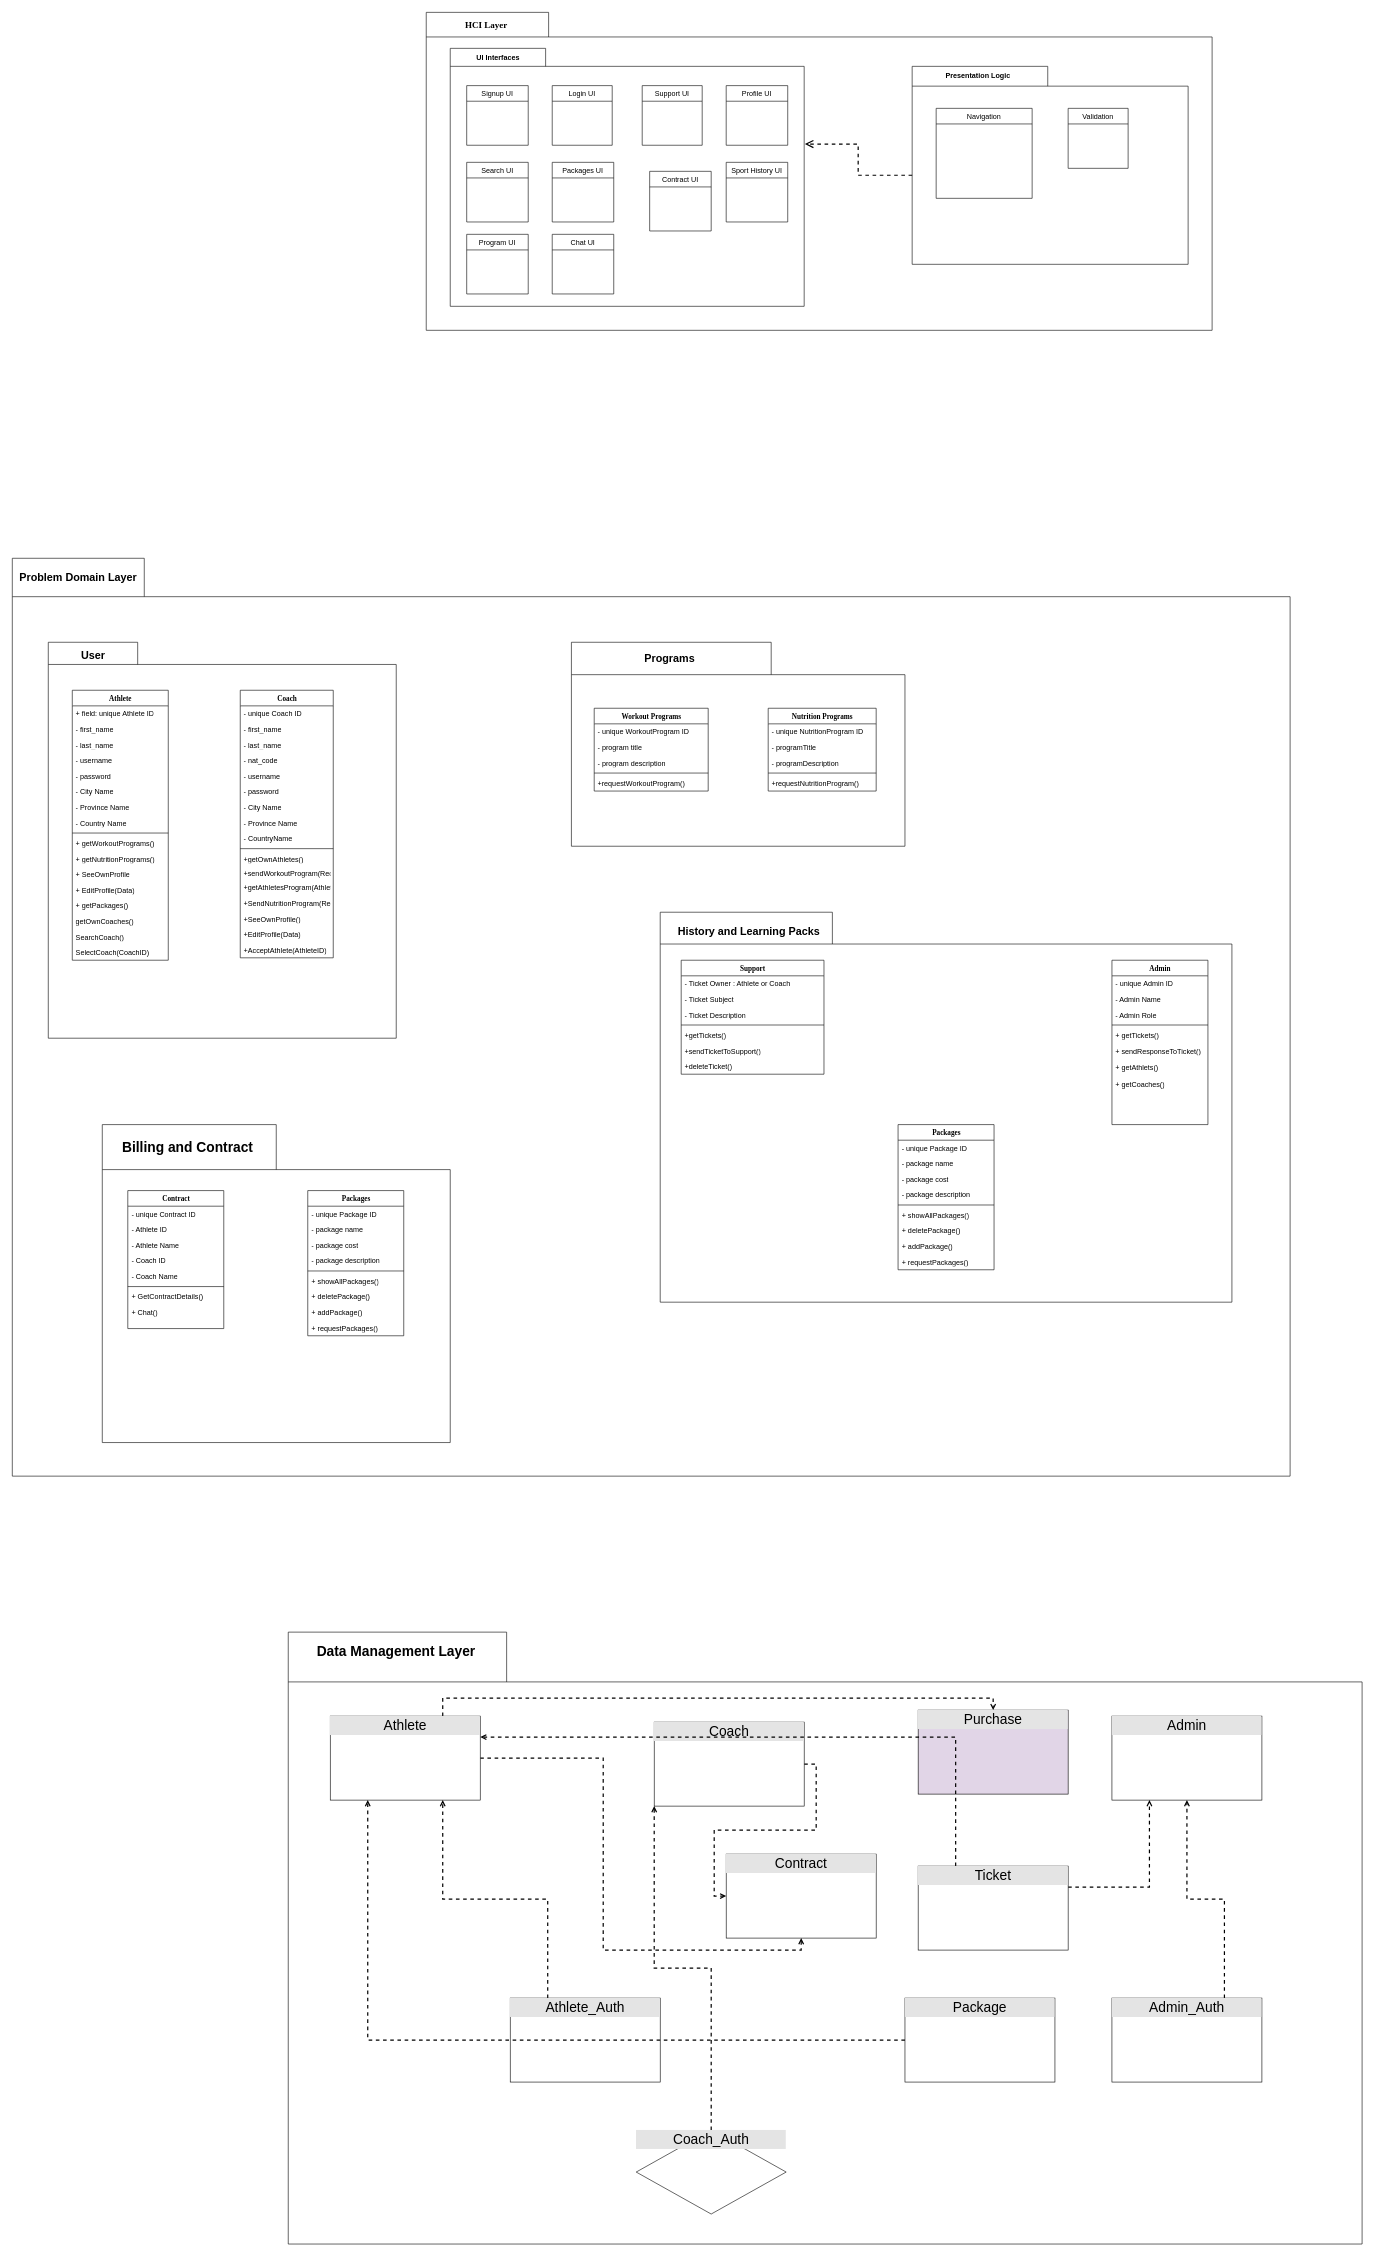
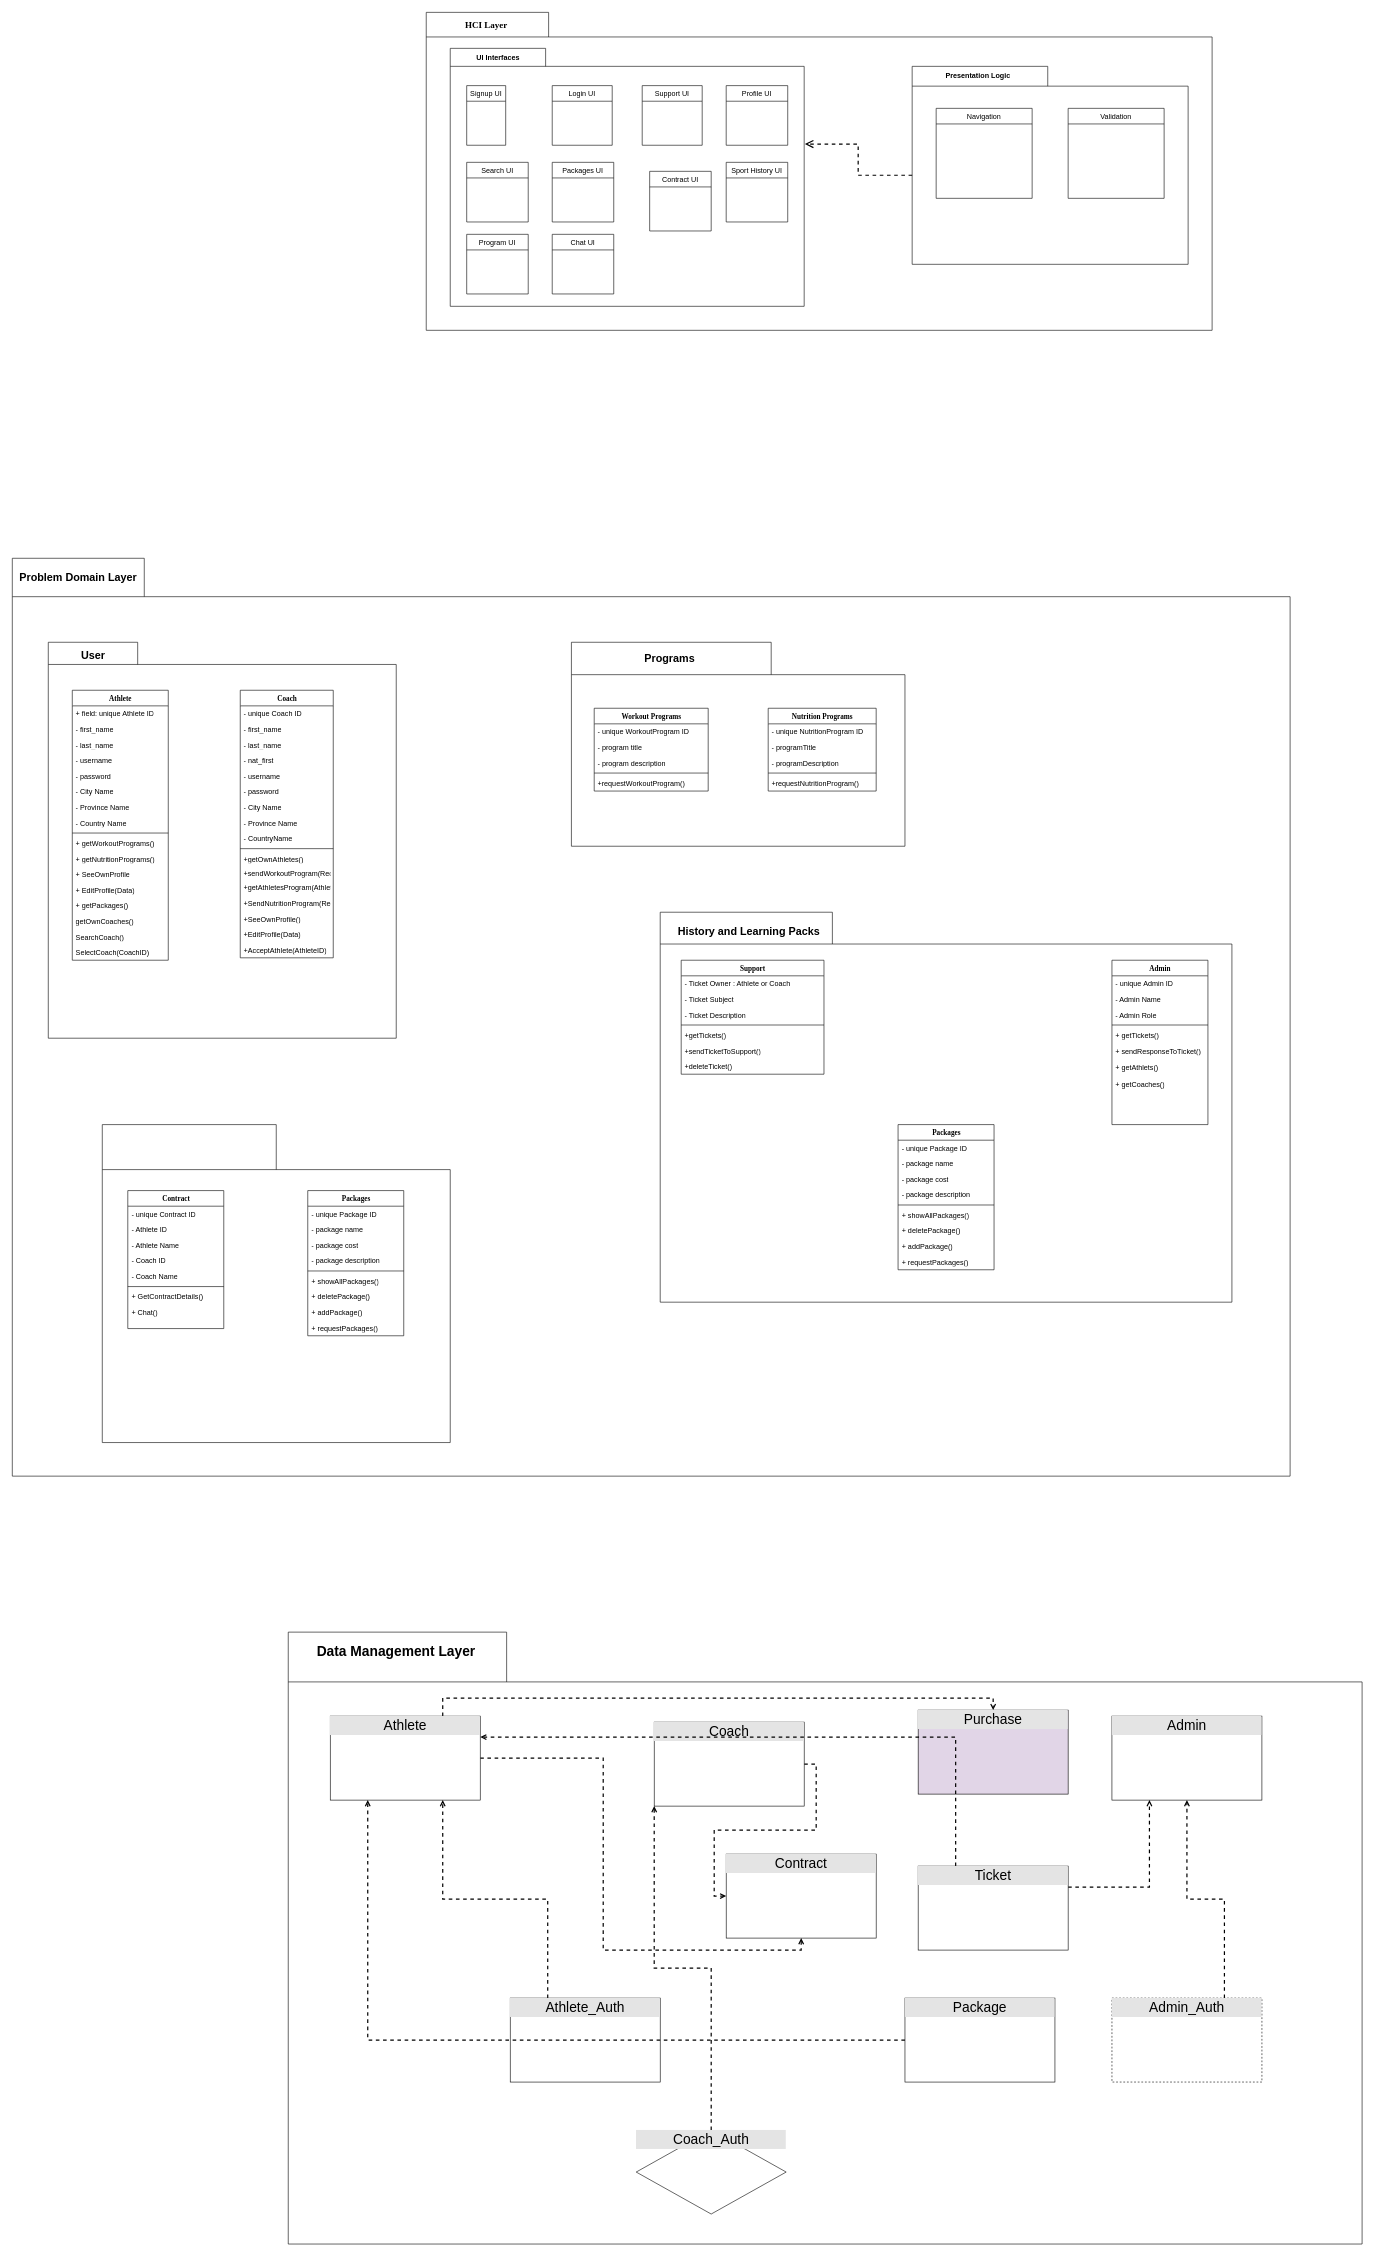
- <mxCell id="5" value="Signup UI" style="swimlane;fontStyle=0;childLayout=stackLayout;horizontal=1;startSize=26;fillColor=none;horizontalStack=0;resizeParent=1;resizeParentMax=0;resizeLast=0;collapsible=1;marginBottom=0;" parent="2" vertex="1"><mxGeometry x="27.44" y="62.121" width="102.56" height="99.394" as="geometry"><mxRectangle x="20" y="50" width="90" height="26" as="alternateBounds" /></mxGeometry></mxCell>
+ <mxCell id="5" value="Signup UI" style="swimlane;fontStyle=0;childLayout=stackLayout;horizontal=1;startSize=26;fillColor=none;horizontalStack=0;resizeParent=1;resizeParentMax=0;resizeLast=0;collapsible=1;marginBottom=0;" parent="2" vertex="1"><mxGeometry x="27.44" y="62.121" width="65" height="99.394" as="geometry"><mxRectangle x="20" y="50" width="90" height="26" as="alternateBounds" /></mxGeometry></mxCell>
- <mxCell id="19" value="Validation" style="swimlane;fontStyle=0;childLayout=stackLayout;horizontal=1;startSize=26;fillColor=none;horizontalStack=0;resizeParent=1;resizeParentMax=0;resizeLast=0;collapsible=1;marginBottom=0;" parent="15" vertex="1"><mxGeometry x="260" y="70" width="100" height="100" as="geometry"><mxRectangle x="20" y="50" width="90" height="26" as="alternateBounds" /></mxGeometry></mxCell>
+ <mxCell id="19" value="Validation" style="swimlane;fontStyle=0;childLayout=stackLayout;horizontal=1;startSize=26;fillColor=none;horizontalStack=0;resizeParent=1;resizeParentMax=0;resizeLast=0;collapsible=1;marginBottom=0;" parent="15" vertex="1"><mxGeometry x="260" y="70" width="160" height="150" as="geometry"><mxRectangle x="20" y="50" width="90" height="26" as="alternateBounds" /></mxGeometry></mxCell>
- <mxCell id="49" value="- nat_code" style="text;html=1;strokeColor=none;fillColor=none;align=left;verticalAlign=top;spacingLeft=4;spacingRight=4;whiteSpace=wrap;overflow=hidden;rotatable=0;points=[[0,0.5],[1,0.5]];portConstraint=eastwest;" vertex="1" parent="45"><mxGeometry y="104" width="155" height="26" as="geometry" /></mxCell>
+ <mxCell id="49" value="- nat_first" style="text;html=1;strokeColor=none;fillColor=none;align=left;verticalAlign=top;spacingLeft=4;spacingRight=4;whiteSpace=wrap;overflow=hidden;rotatable=0;points=[[0,0.5],[1,0.5]];portConstraint=eastwest;" vertex="1" parent="45"><mxGeometry y="104" width="155" height="26" as="geometry" /></mxCell>
- <mxCell id="126" value="Billing and Contract" style="text;align=center;fontStyle=1;verticalAlign=middle;spacingLeft=3;spacingRight=3;strokeColor=none;rotatable=0;points=[[0,0.5],[1,0.5]];portConstraint=eastwest;fontSize=23;" vertex="1" parent="1"><mxGeometry x="172.5" y="1874" width="280" height="70" as="geometry" /></mxCell>
- <mxCell id="133" value="&lt;div style=&quot;box-sizing: border-box ; width: 100% ; background: #e4e4e4 ; padding: 2px&quot;&gt;Admin_Auth&lt;/div&gt;" style="verticalAlign=top;align=center;overflow=fill;html=1;fontSize=23;" vertex="1" parent="1"><mxGeometry x="1853" y="3330" width="250" height="140" as="geometry" /></mxCell>
+ <mxCell id="133" value="&lt;div style=&quot;box-sizing: border-box ; width: 100% ; background: #e4e4e4 ; padding: 2px&quot;&gt;Admin_Auth&lt;/div&gt;" style="verticalAlign=top;align=center;overflow=fill;html=1;fontSize=23;dashed=1;" vertex="1" parent="1"><mxGeometry x="1853" y="3330" width="250" height="140" as="geometry" /></mxCell>
